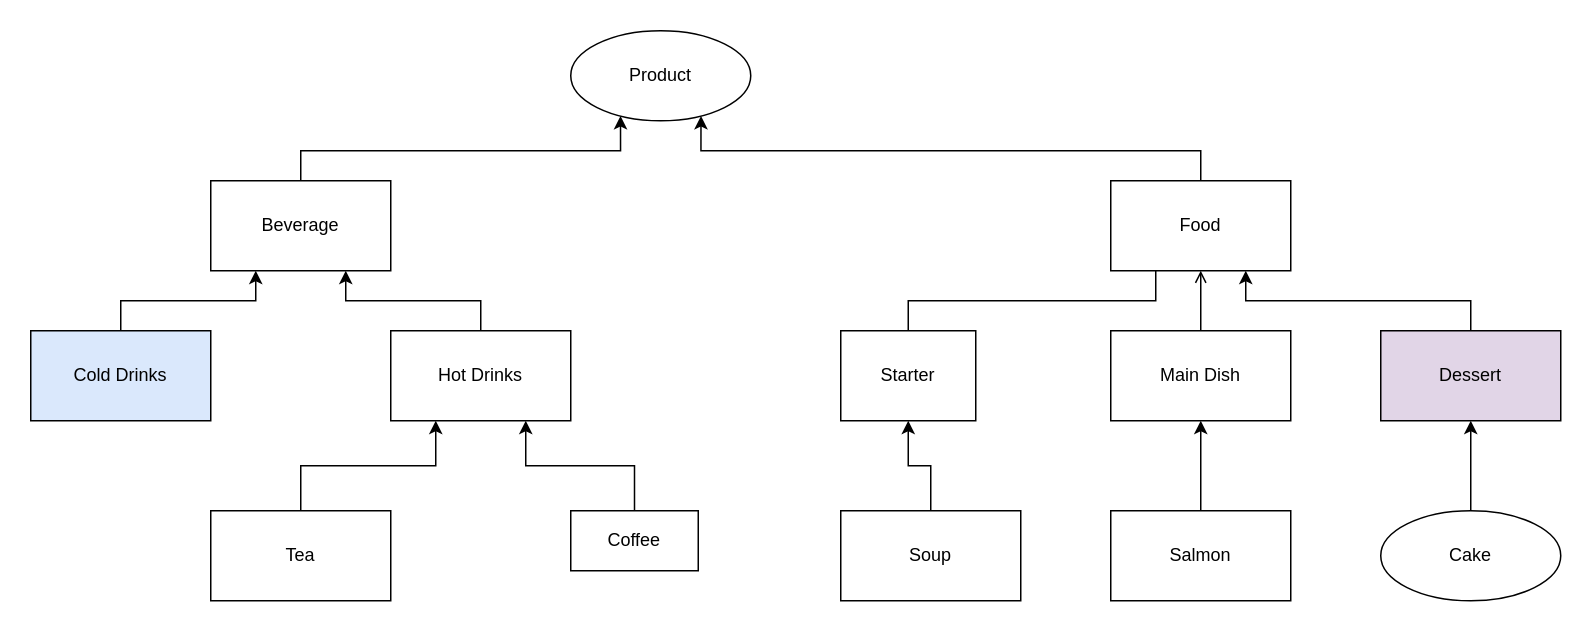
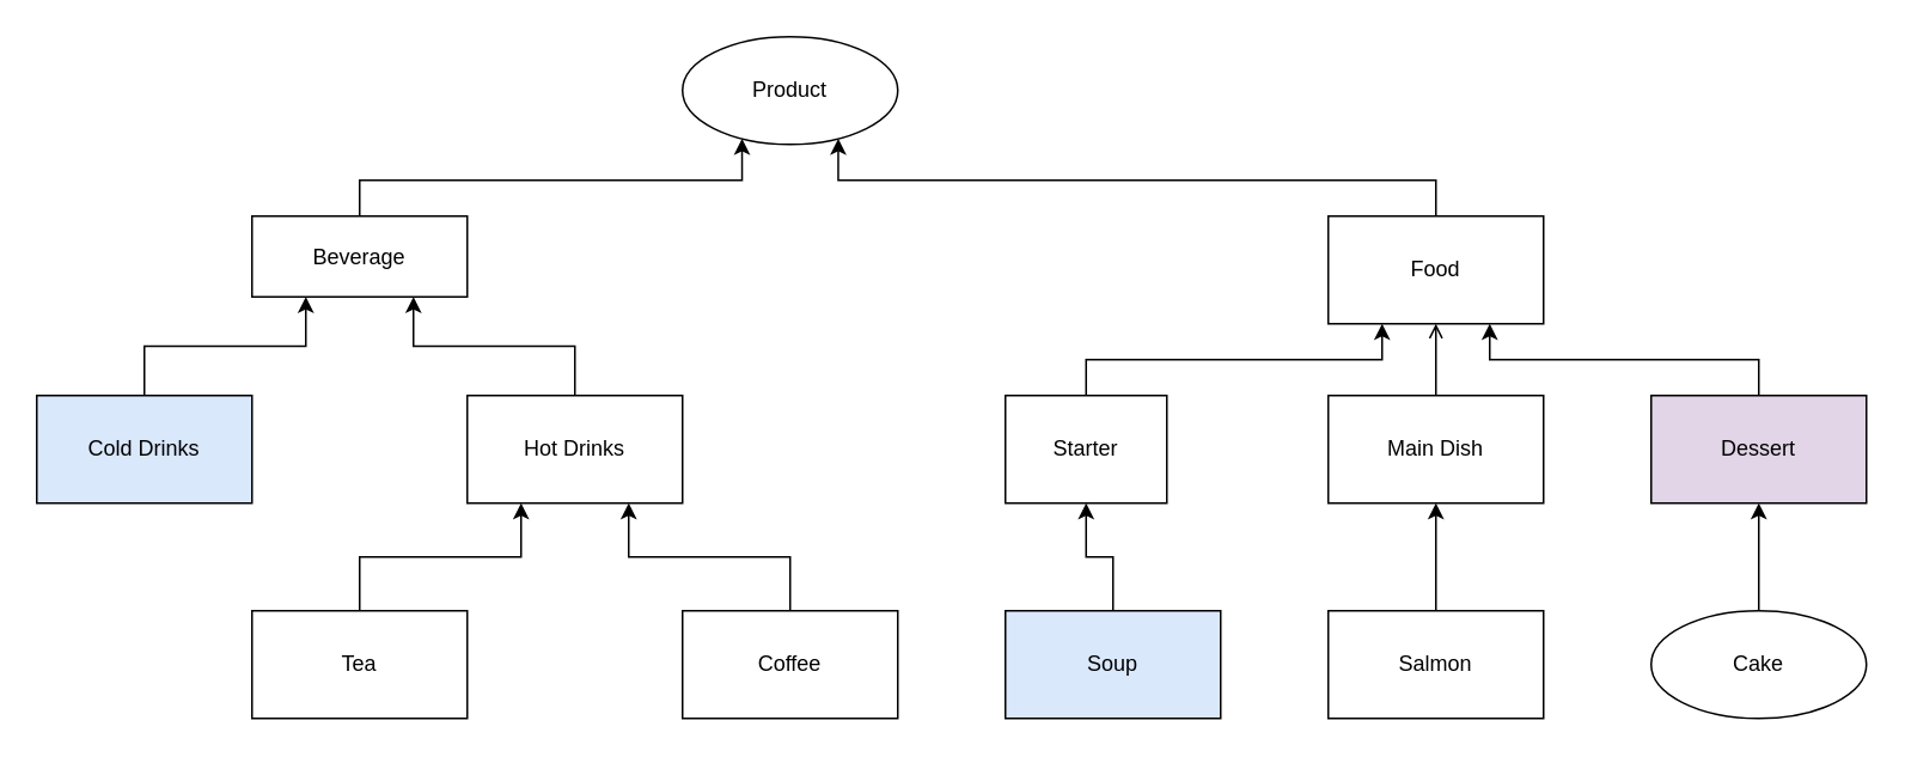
- <mxCell id="4" value="Beverage" style="rounded=0;whiteSpace=wrap;html=1;" parent="1" vertex="1"><mxGeometry x="140" y="120" width="120" height="60" as="geometry" /></mxCell>
+ <mxCell id="4" value="Beverage" style="rounded=0;whiteSpace=wrap;html=1;" parent="1" vertex="1"><mxGeometry x="140" y="120" width="120" height="45" as="geometry" /></mxCell>
- <mxCell id="17" style="edgeStyle=orthogonalEdgeStyle;rounded=0;orthogonalLoop=1;jettySize=auto;html=1;entryX=0.25;entryY=1;entryDx=0;entryDy=0;exitX=0.5;exitY=0;exitDx=0;exitDy=0;endArrow=none;" parent="1" source="18" target="6" edge="1"><mxGeometry relative="1" as="geometry" /></mxCell>
+ <mxCell id="17" style="edgeStyle=orthogonalEdgeStyle;rounded=0;orthogonalLoop=1;jettySize=auto;html=1;entryX=0.25;entryY=1;entryDx=0;entryDy=0;exitX=0.5;exitY=0;exitDx=0;exitDy=0;" parent="1" source="18" target="6" edge="1"><mxGeometry relative="1" as="geometry" /></mxCell>
- <mxCell id="12" value="Coffee" style="rounded=0;whiteSpace=wrap;html=1;" parent="1" vertex="1"><mxGeometry x="380" y="340" width="85" height="40" as="geometry" /></mxCell>
+ <mxCell id="12" value="Coffee" style="rounded=0;whiteSpace=wrap;html=1;" parent="1" vertex="1"><mxGeometry x="380" y="340" width="120" height="60" as="geometry" /></mxCell>
- <mxCell id="22" value="Soup" style="rounded=0;whiteSpace=wrap;html=1;" parent="1" vertex="1"><mxGeometry x="560" y="340" width="120" height="60" as="geometry" /></mxCell>
+ <mxCell id="22" value="Soup" style="rounded=0;whiteSpace=wrap;html=1;fillColor=#dae8fc;" parent="1" vertex="1"><mxGeometry x="560" y="340" width="120" height="60" as="geometry" /></mxCell>
